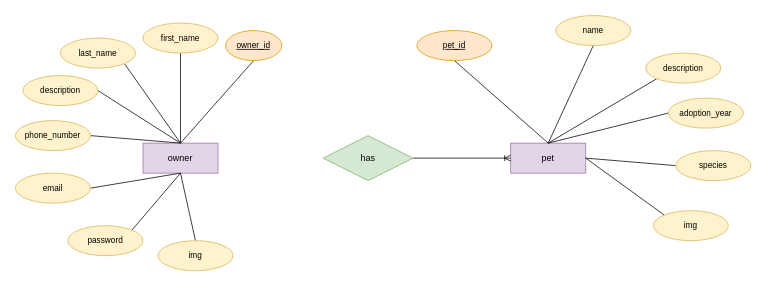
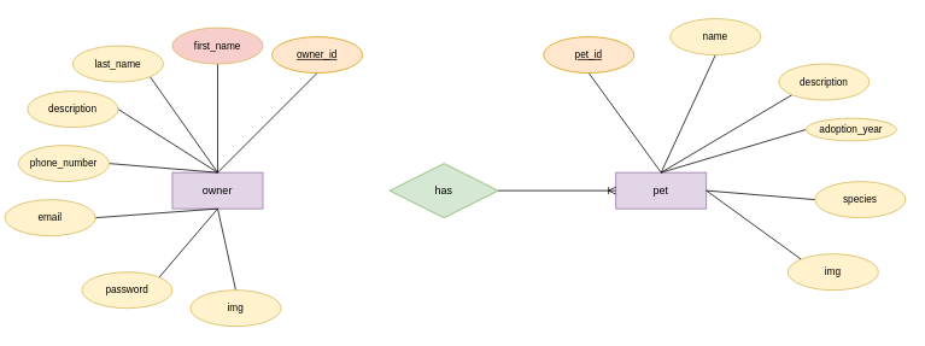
- <mxCell id="13" value="first_name" style="ellipse;whiteSpace=wrap;html=1;align=center;fontFamily=Helvetica;fontSize=11;labelBackgroundColor=none;fillColor=#fff2cc;strokeColor=#d6b656;" vertex="1" parent="1"><mxGeometry x="190" y="30" width="100" height="40" as="geometry" /></mxCell>
+ <mxCell id="13" value="first_name" style="ellipse;whiteSpace=wrap;html=1;align=center;fontFamily=Helvetica;fontSize=11;labelBackgroundColor=none;fillColor=#f8cecc;strokeColor=#d6b656;" vertex="1" parent="1"><mxGeometry x="190" y="30" width="100" height="40" as="geometry" /></mxCell>
- <mxCell id="7" value="owner_id" style="ellipse;whiteSpace=wrap;html=1;align=center;fontStyle=4;fontFamily=Helvetica;fontSize=11;labelBackgroundColor=none;fillColor=#ffe6cc;strokeColor=#d79b00;" vertex="1" parent="1"><mxGeometry x="300" y="40" width="75" height="40" as="geometry" /></mxCell>
+ <mxCell id="7" value="owner_id" style="ellipse;whiteSpace=wrap;html=1;align=center;fontStyle=4;fontFamily=Helvetica;fontSize=11;labelBackgroundColor=none;fillColor=#ffe6cc;strokeColor=#d79b00;" vertex="1" parent="1"><mxGeometry x="300" y="40" width="100" height="40" as="geometry" /></mxCell>
- <mxCell id="23" value="pet_id" style="ellipse;whiteSpace=wrap;html=1;align=center;fontStyle=4;fontFamily=Helvetica;fontSize=11;labelBackgroundColor=none;fillColor=#ffe6cc;strokeColor=#d79b00;" vertex="1" parent="1"><mxGeometry x="555" y="40" width="100" height="40" as="geometry" /></mxCell>
+ <mxCell id="23" value="pet_id" style="ellipse;whiteSpace=wrap;html=1;align=center;fontStyle=4;fontFamily=Helvetica;fontSize=11;labelBackgroundColor=none;fillColor=#ffe6cc;strokeColor=#d79b00;" vertex="1" parent="1"><mxGeometry x="600" y="40" width="100" height="40" as="geometry" /></mxCell>
- <mxCell id="29" value="adoption_year" style="ellipse;whiteSpace=wrap;html=1;align=center;fontFamily=Helvetica;fontSize=11;labelBackgroundColor=none;fillColor=#fff2cc;strokeColor=#d6b656;" vertex="1" parent="1"><mxGeometry x="890" y="130" width="100" height="40" as="geometry" /></mxCell>
+ <mxCell id="29" value="adoption_year" style="ellipse;whiteSpace=wrap;html=1;align=center;fontFamily=Helvetica;fontSize=11;labelBackgroundColor=none;fillColor=#fff2cc;strokeColor=#d6b656;" vertex="1" parent="1"><mxGeometry x="890" y="130" width="100" height="25" as="geometry" /></mxCell>
- <mxCell id="19" value="email" style="ellipse;whiteSpace=wrap;html=1;align=center;fontFamily=Helvetica;fontSize=11;labelBackgroundColor=none;fillColor=#fff2cc;strokeColor=#d6b656;" vertex="1" parent="1"><mxGeometry x="20" y="230" width="100" height="40" as="geometry" /></mxCell>
+ <mxCell id="19" value="email" style="ellipse;whiteSpace=wrap;html=1;align=center;fontFamily=Helvetica;fontSize=11;labelBackgroundColor=none;fillColor=#fff2cc;strokeColor=#d6b656;" vertex="1" parent="1"><mxGeometry x="5" y="220" width="100" height="40" as="geometry" /></mxCell>
